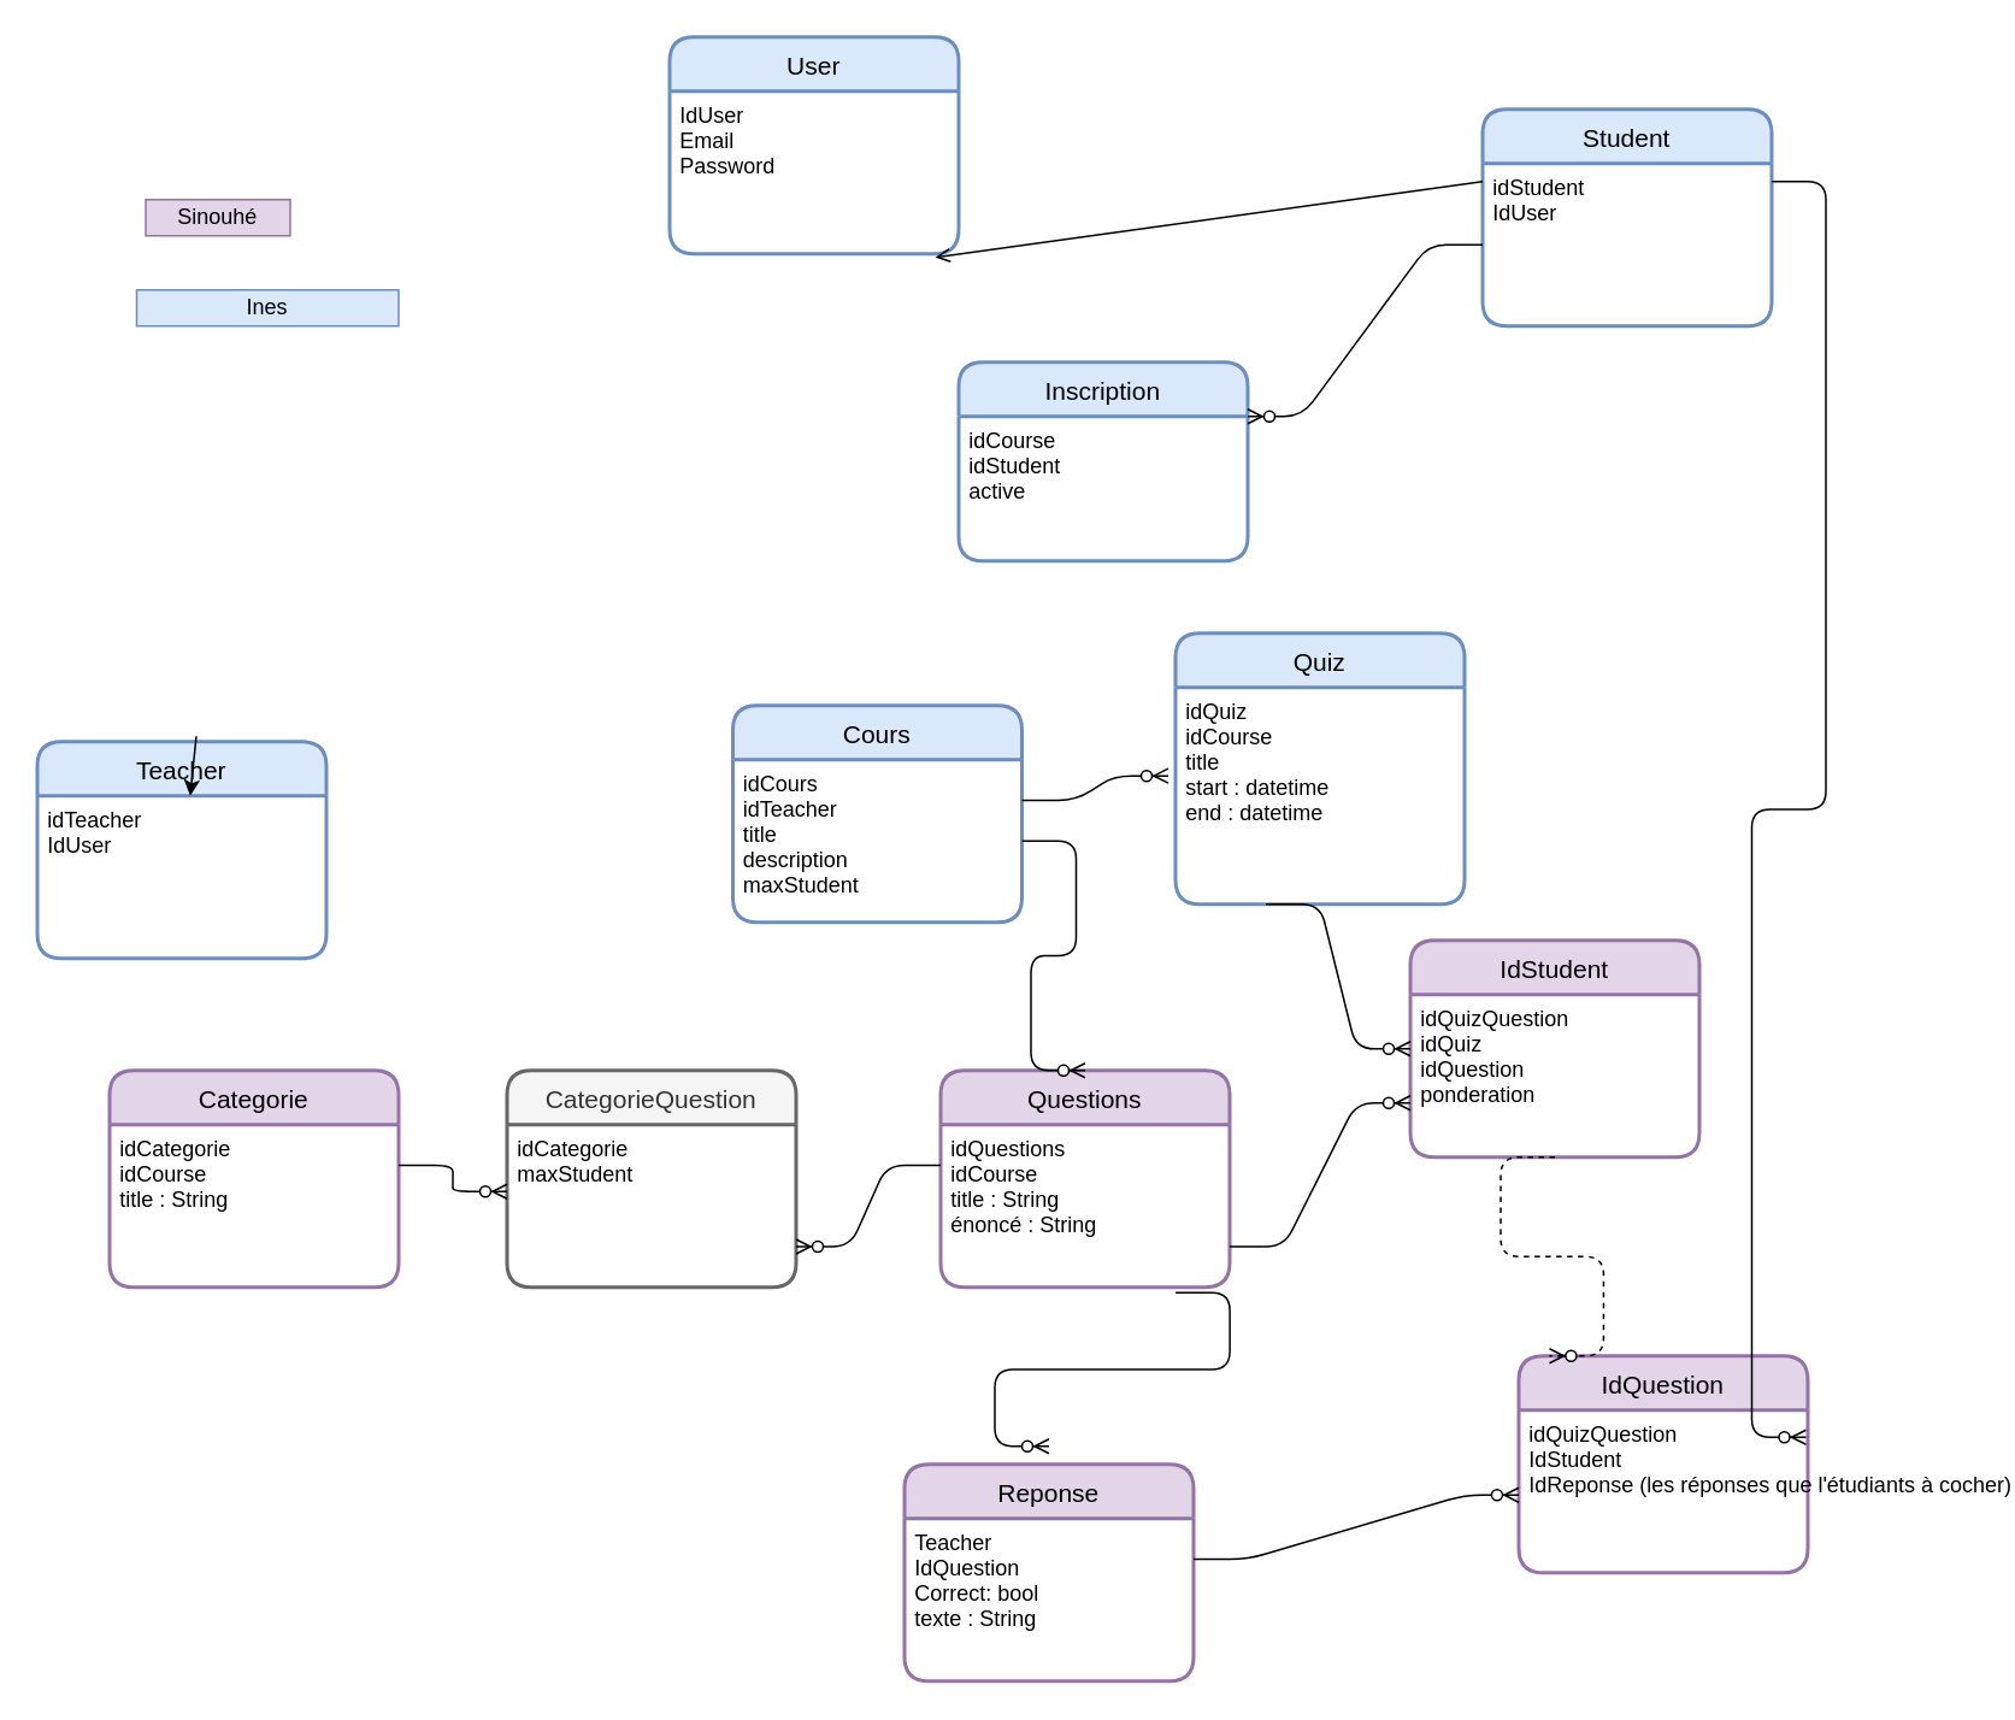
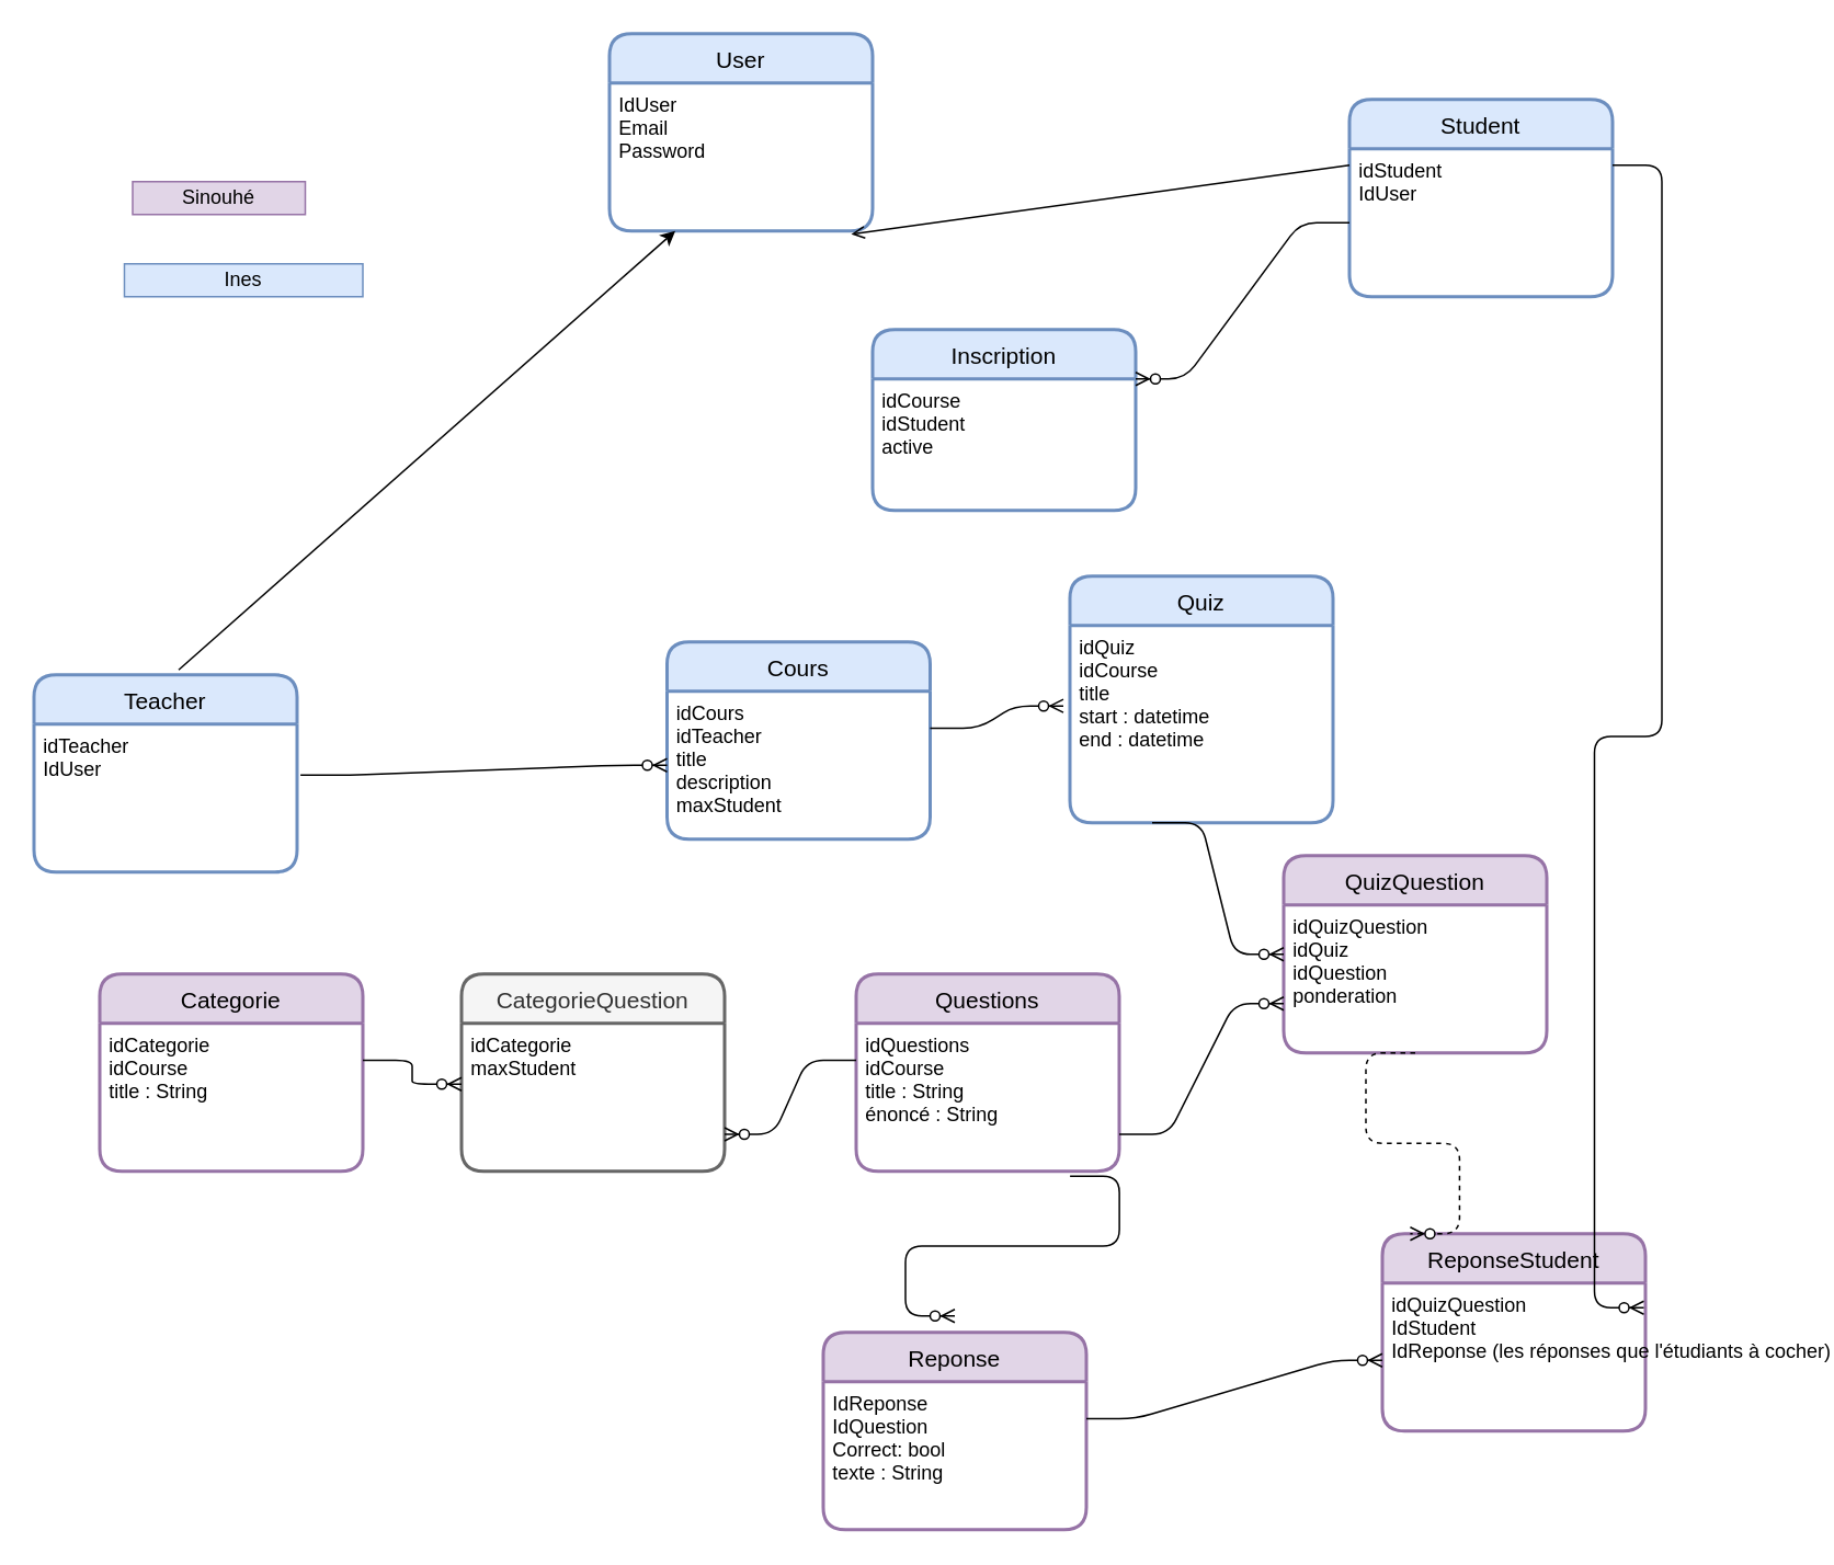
- <mxCell id="36" value="Sinouhé" style="text;html=1;strokeColor=#9673a6;fillColor=#e1d5e7;align=center;verticalAlign=middle;whiteSpace=wrap;rounded=0;" parent="1" vertex="1"><mxGeometry x="80" y="110" width="80" height="20" as="geometry" /></mxCell>
+ <mxCell id="36" value="Sinouhé" style="text;html=1;strokeColor=#9673a6;fillColor=#e1d5e7;align=center;verticalAlign=middle;whiteSpace=wrap;rounded=0;" parent="1" vertex="1"><mxGeometry x="80" y="110" width="105" height="20" as="geometry" /></mxCell>
- <mxCell id="33" value="" style="endArrow=classic;html=1;exitX=0.55;exitY=-0.025;exitDx=0;exitDy=0;exitPerimeter=0;" parent="1" source="2" target="3" edge="1"><mxGeometry width="50" height="50" relative="1" as="geometry"><mxPoint x="80" y="410" as="sourcePoint" /><mxPoint x="130" y="360" as="targetPoint" /></mxGeometry></mxCell>
+ <mxCell id="33" value="" style="endArrow=classic;html=1;entryX=0.25;entryY=1;entryDx=0;entryDy=0;exitX=0.55;exitY=-0.025;exitDx=0;exitDy=0;exitPerimeter=0;" parent="1" source="2" target="32" edge="1"><mxGeometry width="50" height="50" relative="1" as="geometry"><mxPoint x="80" y="410" as="sourcePoint" /><mxPoint x="130" y="360" as="targetPoint" /></mxGeometry></mxCell>
+ <mxCell id="12" value="" style="edgeStyle=entityRelationEdgeStyle;fontSize=12;html=1;endArrow=ERzeroToMany;endFill=1;exitX=1.013;exitY=0.344;exitDx=0;exitDy=0;exitPerimeter=0;entryX=0;entryY=0.5;entryDx=0;entryDy=0;" parent="1" source="3" target="7" edge="1"><mxGeometry width="100" height="100" relative="1" as="geometry"><mxPoint x="350" y="470" as="sourcePoint" /><mxPoint x="450" y="370" as="targetPoint" /></mxGeometry></mxCell>
- <mxCell id="40" value="" style="edgeStyle=entityRelationEdgeStyle;fontSize=12;html=1;endArrow=ERzeroToMany;endFill=1;exitX=1;exitY=0.5;exitDx=0;exitDy=0;entryX=0.5;entryY=0;entryDx=0;entryDy=0;" parent="1" source="7" target="14" edge="1"><mxGeometry width="100" height="100" relative="1" as="geometry"><mxPoint x="650" y="750" as="sourcePoint" /><mxPoint x="750" y="650" as="targetPoint" /></mxGeometry></mxCell>
- <mxCell id="22" value="IdStudent" style="swimlane;childLayout=stackLayout;horizontal=1;startSize=30;horizontalStack=0;rounded=1;fontSize=14;fontStyle=0;strokeWidth=2;resizeParent=0;resizeLast=1;shadow=0;dashed=0;align=center;fillColor=#e1d5e7;strokeColor=#9673a6;" parent="1" vertex="1"><mxGeometry x="780" y="520" width="160" height="120" as="geometry" /></mxCell>
+ <mxCell id="22" value="QuizQuestion" style="swimlane;childLayout=stackLayout;horizontal=1;startSize=30;horizontalStack=0;rounded=1;fontSize=14;fontStyle=0;strokeWidth=2;resizeParent=0;resizeLast=1;shadow=0;dashed=0;align=center;fillColor=#e1d5e7;strokeColor=#9673a6;" parent="1" vertex="1"><mxGeometry x="780" y="520" width="160" height="120" as="geometry" /></mxCell>
- <mxCell id="27" value="IdQuestion" style="swimlane;childLayout=stackLayout;horizontal=1;startSize=30;horizontalStack=0;rounded=1;fontSize=14;fontStyle=0;strokeWidth=2;resizeParent=0;resizeLast=1;shadow=0;dashed=0;align=center;fillColor=#e1d5e7;strokeColor=#9673a6;" parent="1" vertex="1"><mxGeometry x="840" y="750" width="160" height="120" as="geometry" /></mxCell>
+ <mxCell id="27" value="ReponseStudent" style="swimlane;childLayout=stackLayout;horizontal=1;startSize=30;horizontalStack=0;rounded=1;fontSize=14;fontStyle=0;strokeWidth=2;resizeParent=0;resizeLast=1;shadow=0;dashed=0;align=center;fillColor=#e1d5e7;strokeColor=#9673a6;" parent="1" vertex="1"><mxGeometry x="840" y="750" width="160" height="120" as="geometry" /></mxCell>
- <mxCell id="25" value="Teacher&#10;IdQuestion&#10;Correct: bool&#10;texte : String" style="align=left;strokeColor=none;fillColor=none;spacingLeft=4;fontSize=12;verticalAlign=top;resizable=0;rotatable=0;part=1;" parent="24" vertex="1"><mxGeometry y="30" width="160" height="90" as="geometry" /></mxCell>
+ <mxCell id="25" value="IdReponse&#10;IdQuestion&#10;Correct: bool&#10;texte : String" style="align=left;strokeColor=none;fillColor=none;spacingLeft=4;fontSize=12;verticalAlign=top;resizable=0;rotatable=0;part=1;" parent="24" vertex="1"><mxGeometry y="30" width="160" height="90" as="geometry" /></mxCell>
